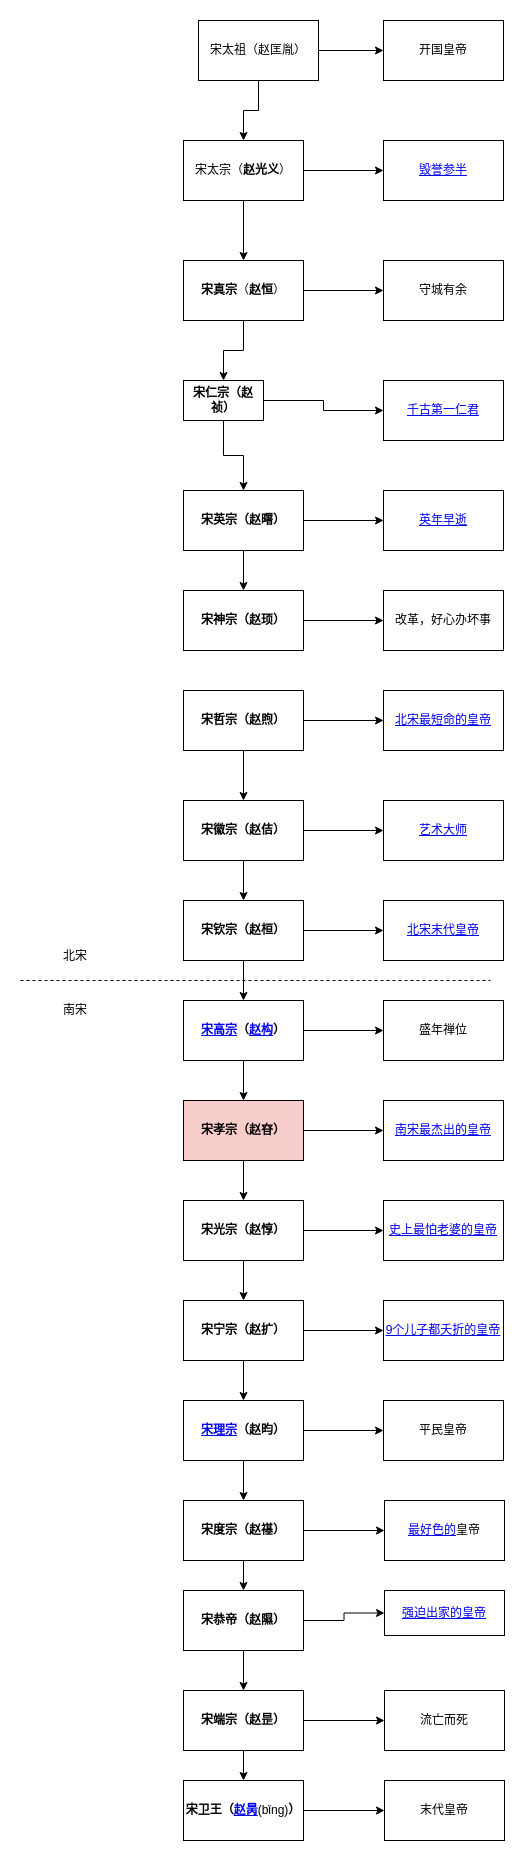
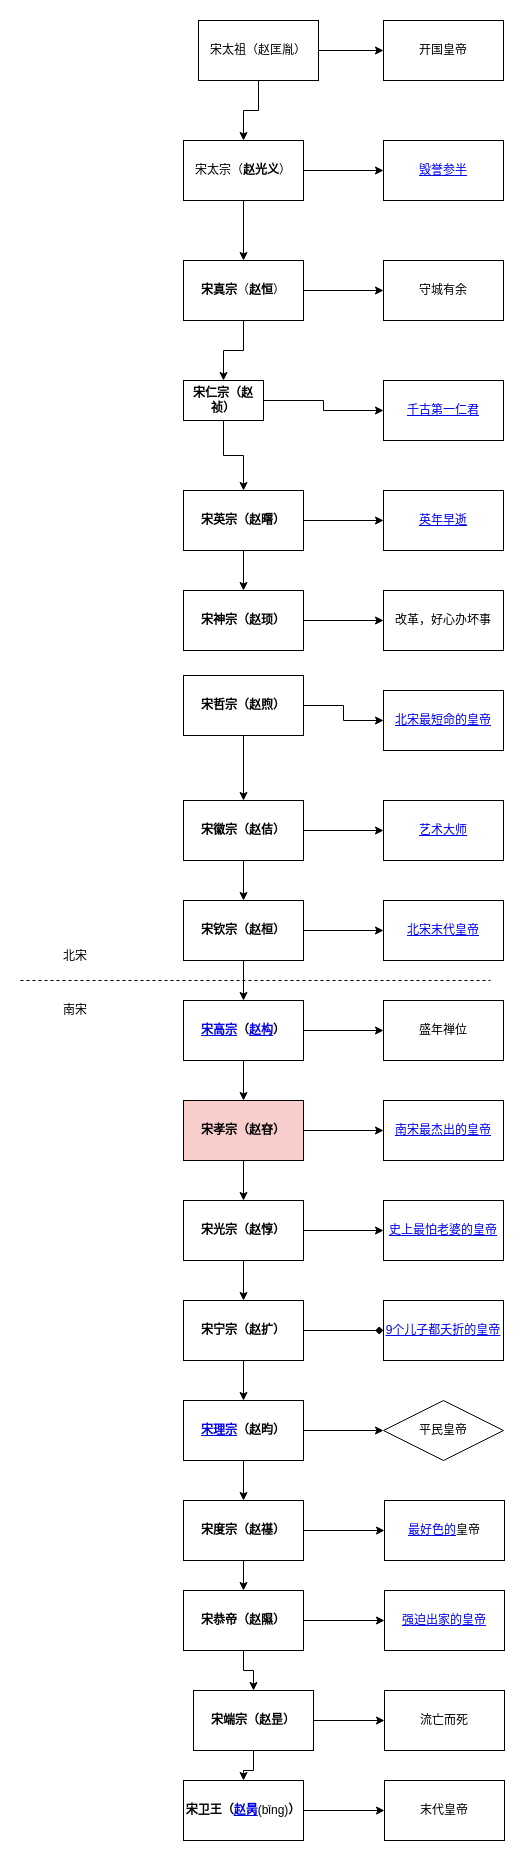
- <mxCell id="27" value="&lt;strong&gt;宋哲宗（&lt;/strong&gt;&lt;strong&gt;赵煦&lt;/strong&gt;&lt;strong&gt;）&lt;/strong&gt;" style="rounded=0;whiteSpace=wrap;html=1;" vertex="1" parent="1"><mxGeometry x="183" y="690" width="120" height="60" as="geometry" /></mxCell>
+ <mxCell id="27" value="&lt;strong&gt;宋哲宗（&lt;/strong&gt;&lt;strong&gt;赵煦&lt;/strong&gt;&lt;strong&gt;）&lt;/strong&gt;" style="rounded=0;whiteSpace=wrap;html=1;" vertex="1" parent="1"><mxGeometry x="183" y="675" width="120" height="60" as="geometry" /></mxCell>
- <mxCell id="52" value="" style="edgeStyle=orthogonalEdgeStyle;rounded=0;orthogonalLoop=1;jettySize=auto;html=1;" edge="1" parent="1" source="54" target="55"><mxGeometry relative="1" as="geometry" /></mxCell>
+ <mxCell id="52" value="" style="edgeStyle=orthogonalEdgeStyle;rounded=0;orthogonalLoop=1;jettySize=auto;html=1;endArrow=diamond;" edge="1" parent="1" source="54" target="55"><mxGeometry relative="1" as="geometry" /></mxCell>
- <mxCell id="59" value="平民皇帝" style="rounded=0;whiteSpace=wrap;html=1;" vertex="1" parent="1"><mxGeometry x="383" y="1400" width="120" height="60" as="geometry" /></mxCell>
+ <mxCell id="59" value="平民皇帝" style="rhombus;whiteSpace=wrap;html=1;" vertex="1" parent="1"><mxGeometry x="383" y="1400" width="120" height="60" as="geometry" /></mxCell>
- <mxCell id="67" value="&lt;a href=&quot;http://www.qulishi.com/news/201304/470.html&quot; target=&quot;_blank&quot;&gt;强迫出家的皇帝&lt;/a&gt;" style="rounded=0;whiteSpace=wrap;html=1;" vertex="1" parent="1"><mxGeometry x="384" y="1590" width="120" height="45" as="geometry" /></mxCell>
+ <mxCell id="67" value="&lt;a href=&quot;http://www.qulishi.com/news/201304/470.html&quot; target=&quot;_blank&quot;&gt;强迫出家的皇帝&lt;/a&gt;" style="rounded=0;whiteSpace=wrap;html=1;" vertex="1" parent="1"><mxGeometry x="384" y="1590" width="120" height="60" as="geometry" /></mxCell>
- <mxCell id="70" value="&lt;strong&gt;宋端宗（&lt;/strong&gt;&lt;strong&gt;赵昰&lt;/strong&gt;&lt;strong&gt;）&lt;/strong&gt;" style="rounded=0;whiteSpace=wrap;html=1;" vertex="1" parent="1"><mxGeometry x="183" y="1690" width="120" height="60" as="geometry" /></mxCell>
+ <mxCell id="70" value="&lt;strong&gt;宋端宗（&lt;/strong&gt;&lt;strong&gt;赵昰&lt;/strong&gt;&lt;strong&gt;）&lt;/strong&gt;" style="rounded=0;whiteSpace=wrap;html=1;" vertex="1" parent="1"><mxGeometry x="193" y="1690" width="120" height="60" as="geometry" /></mxCell>
